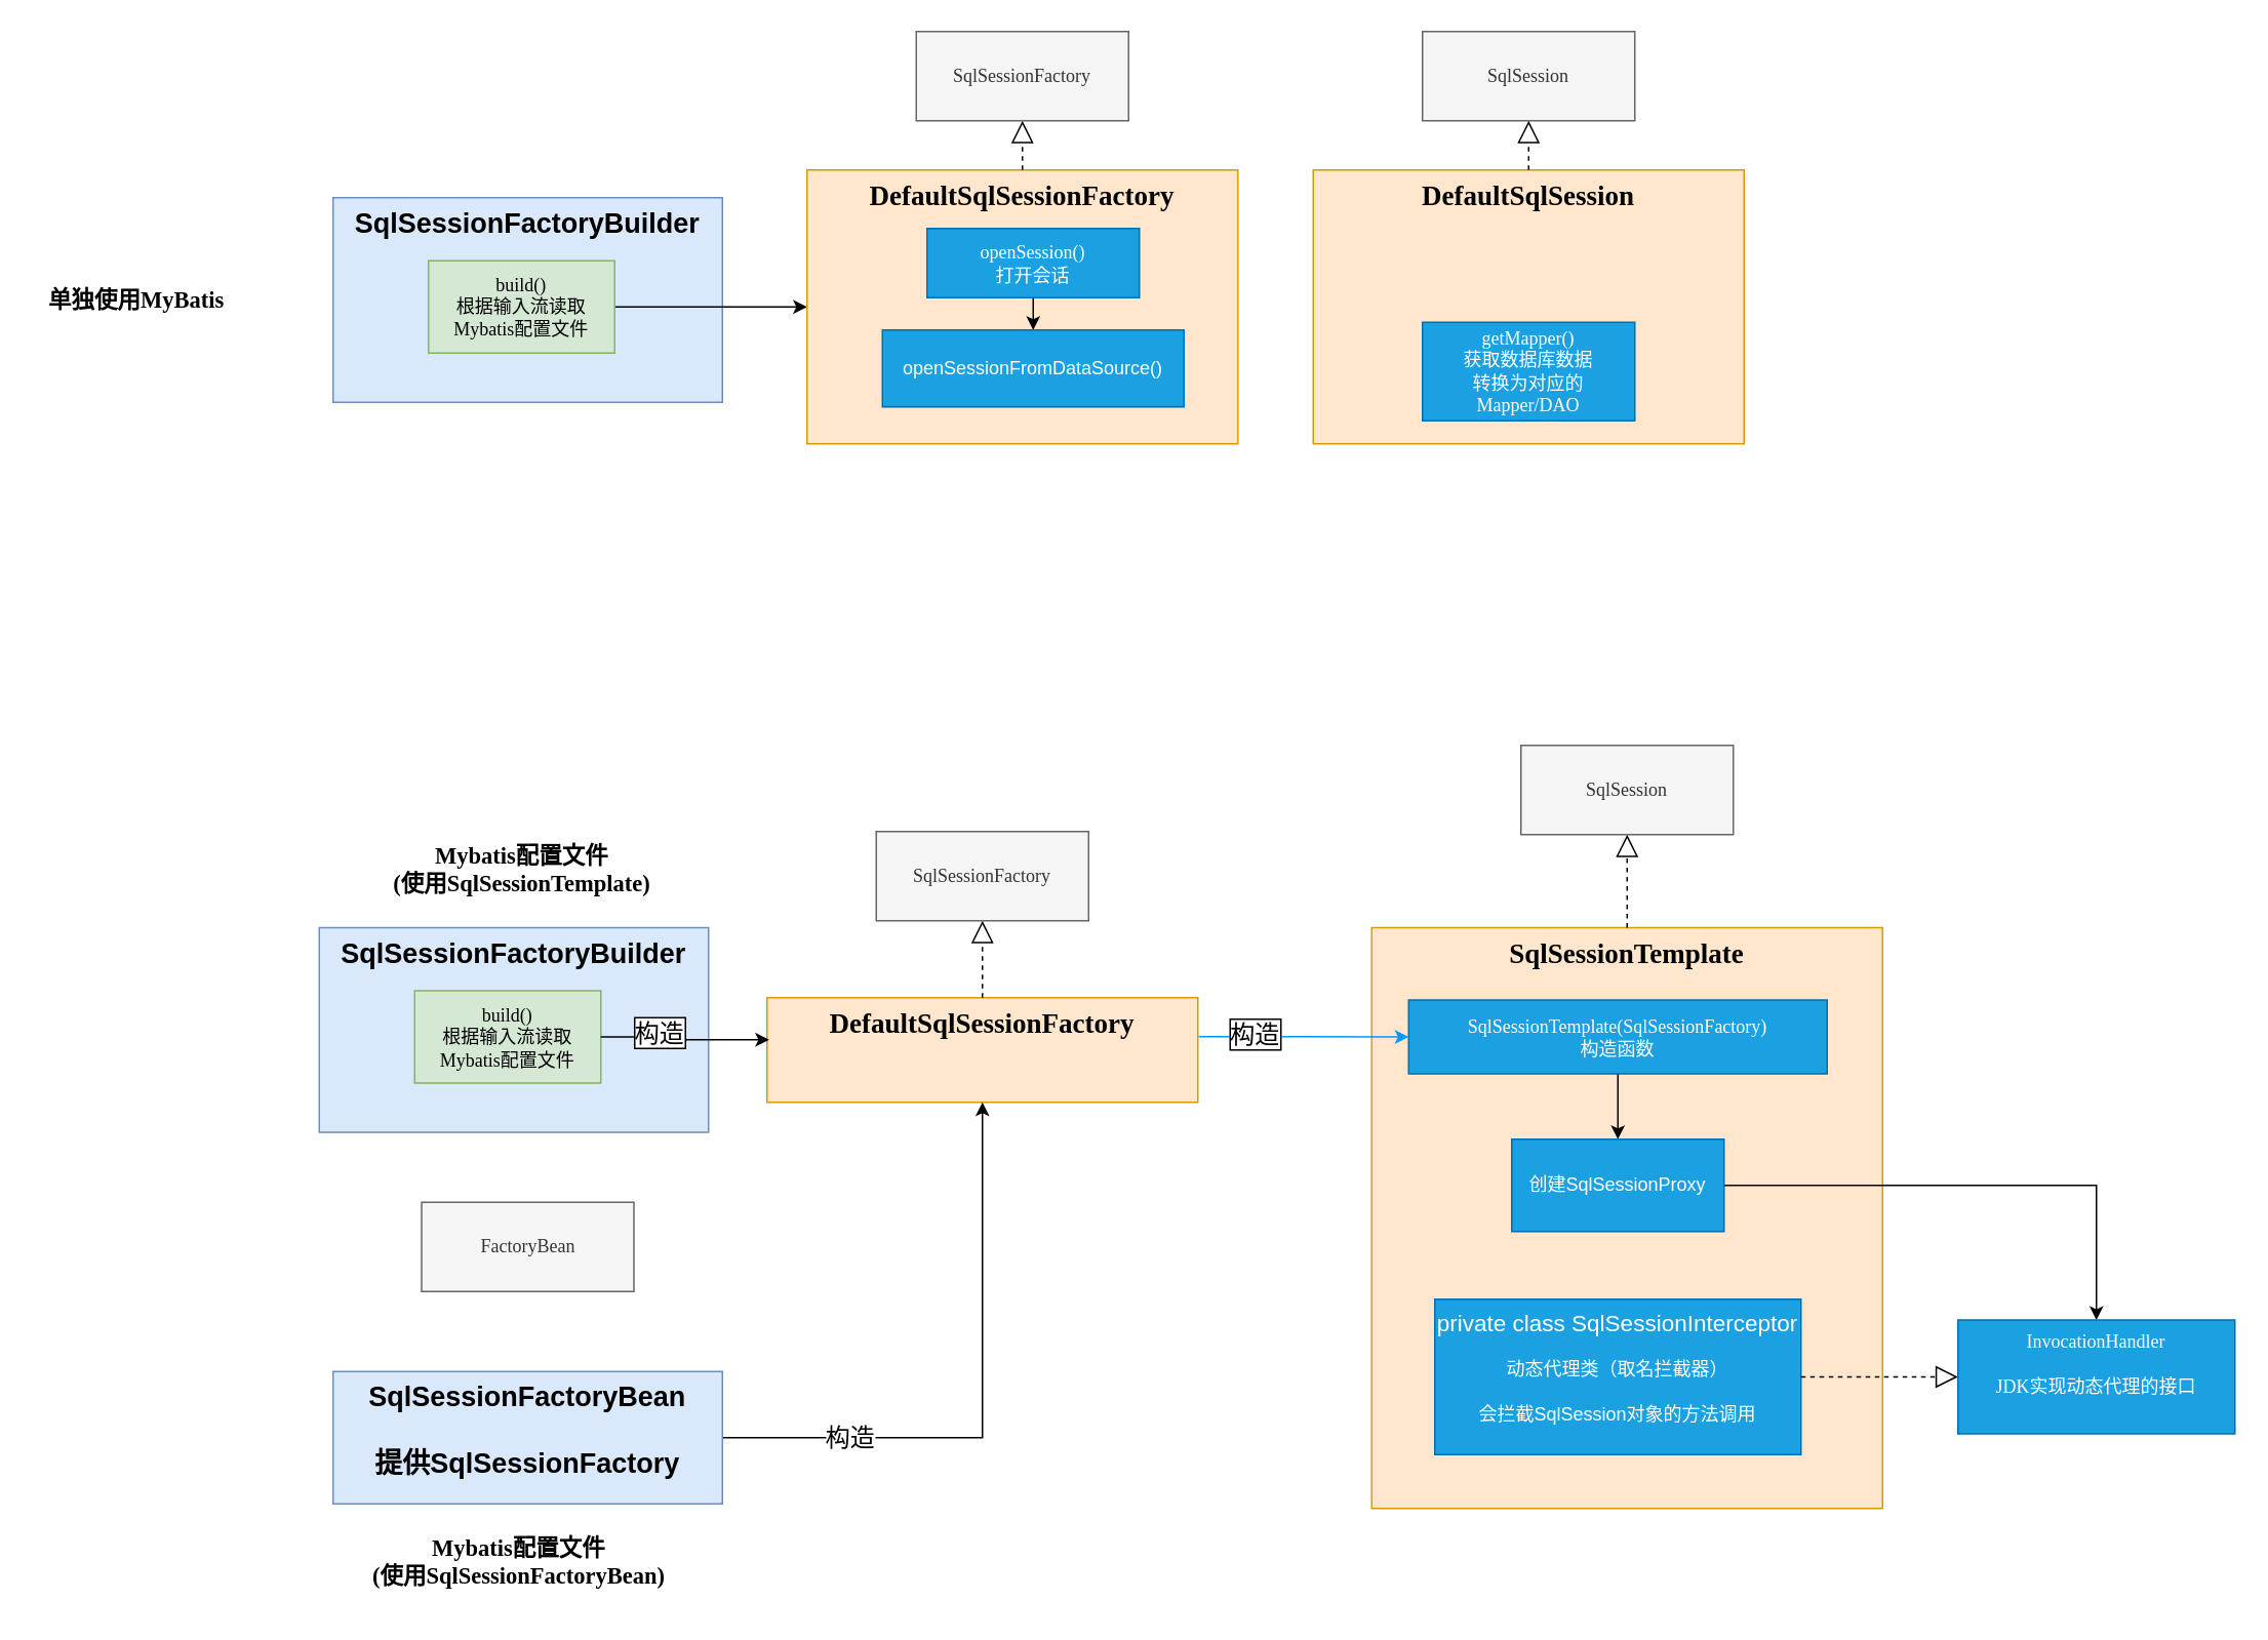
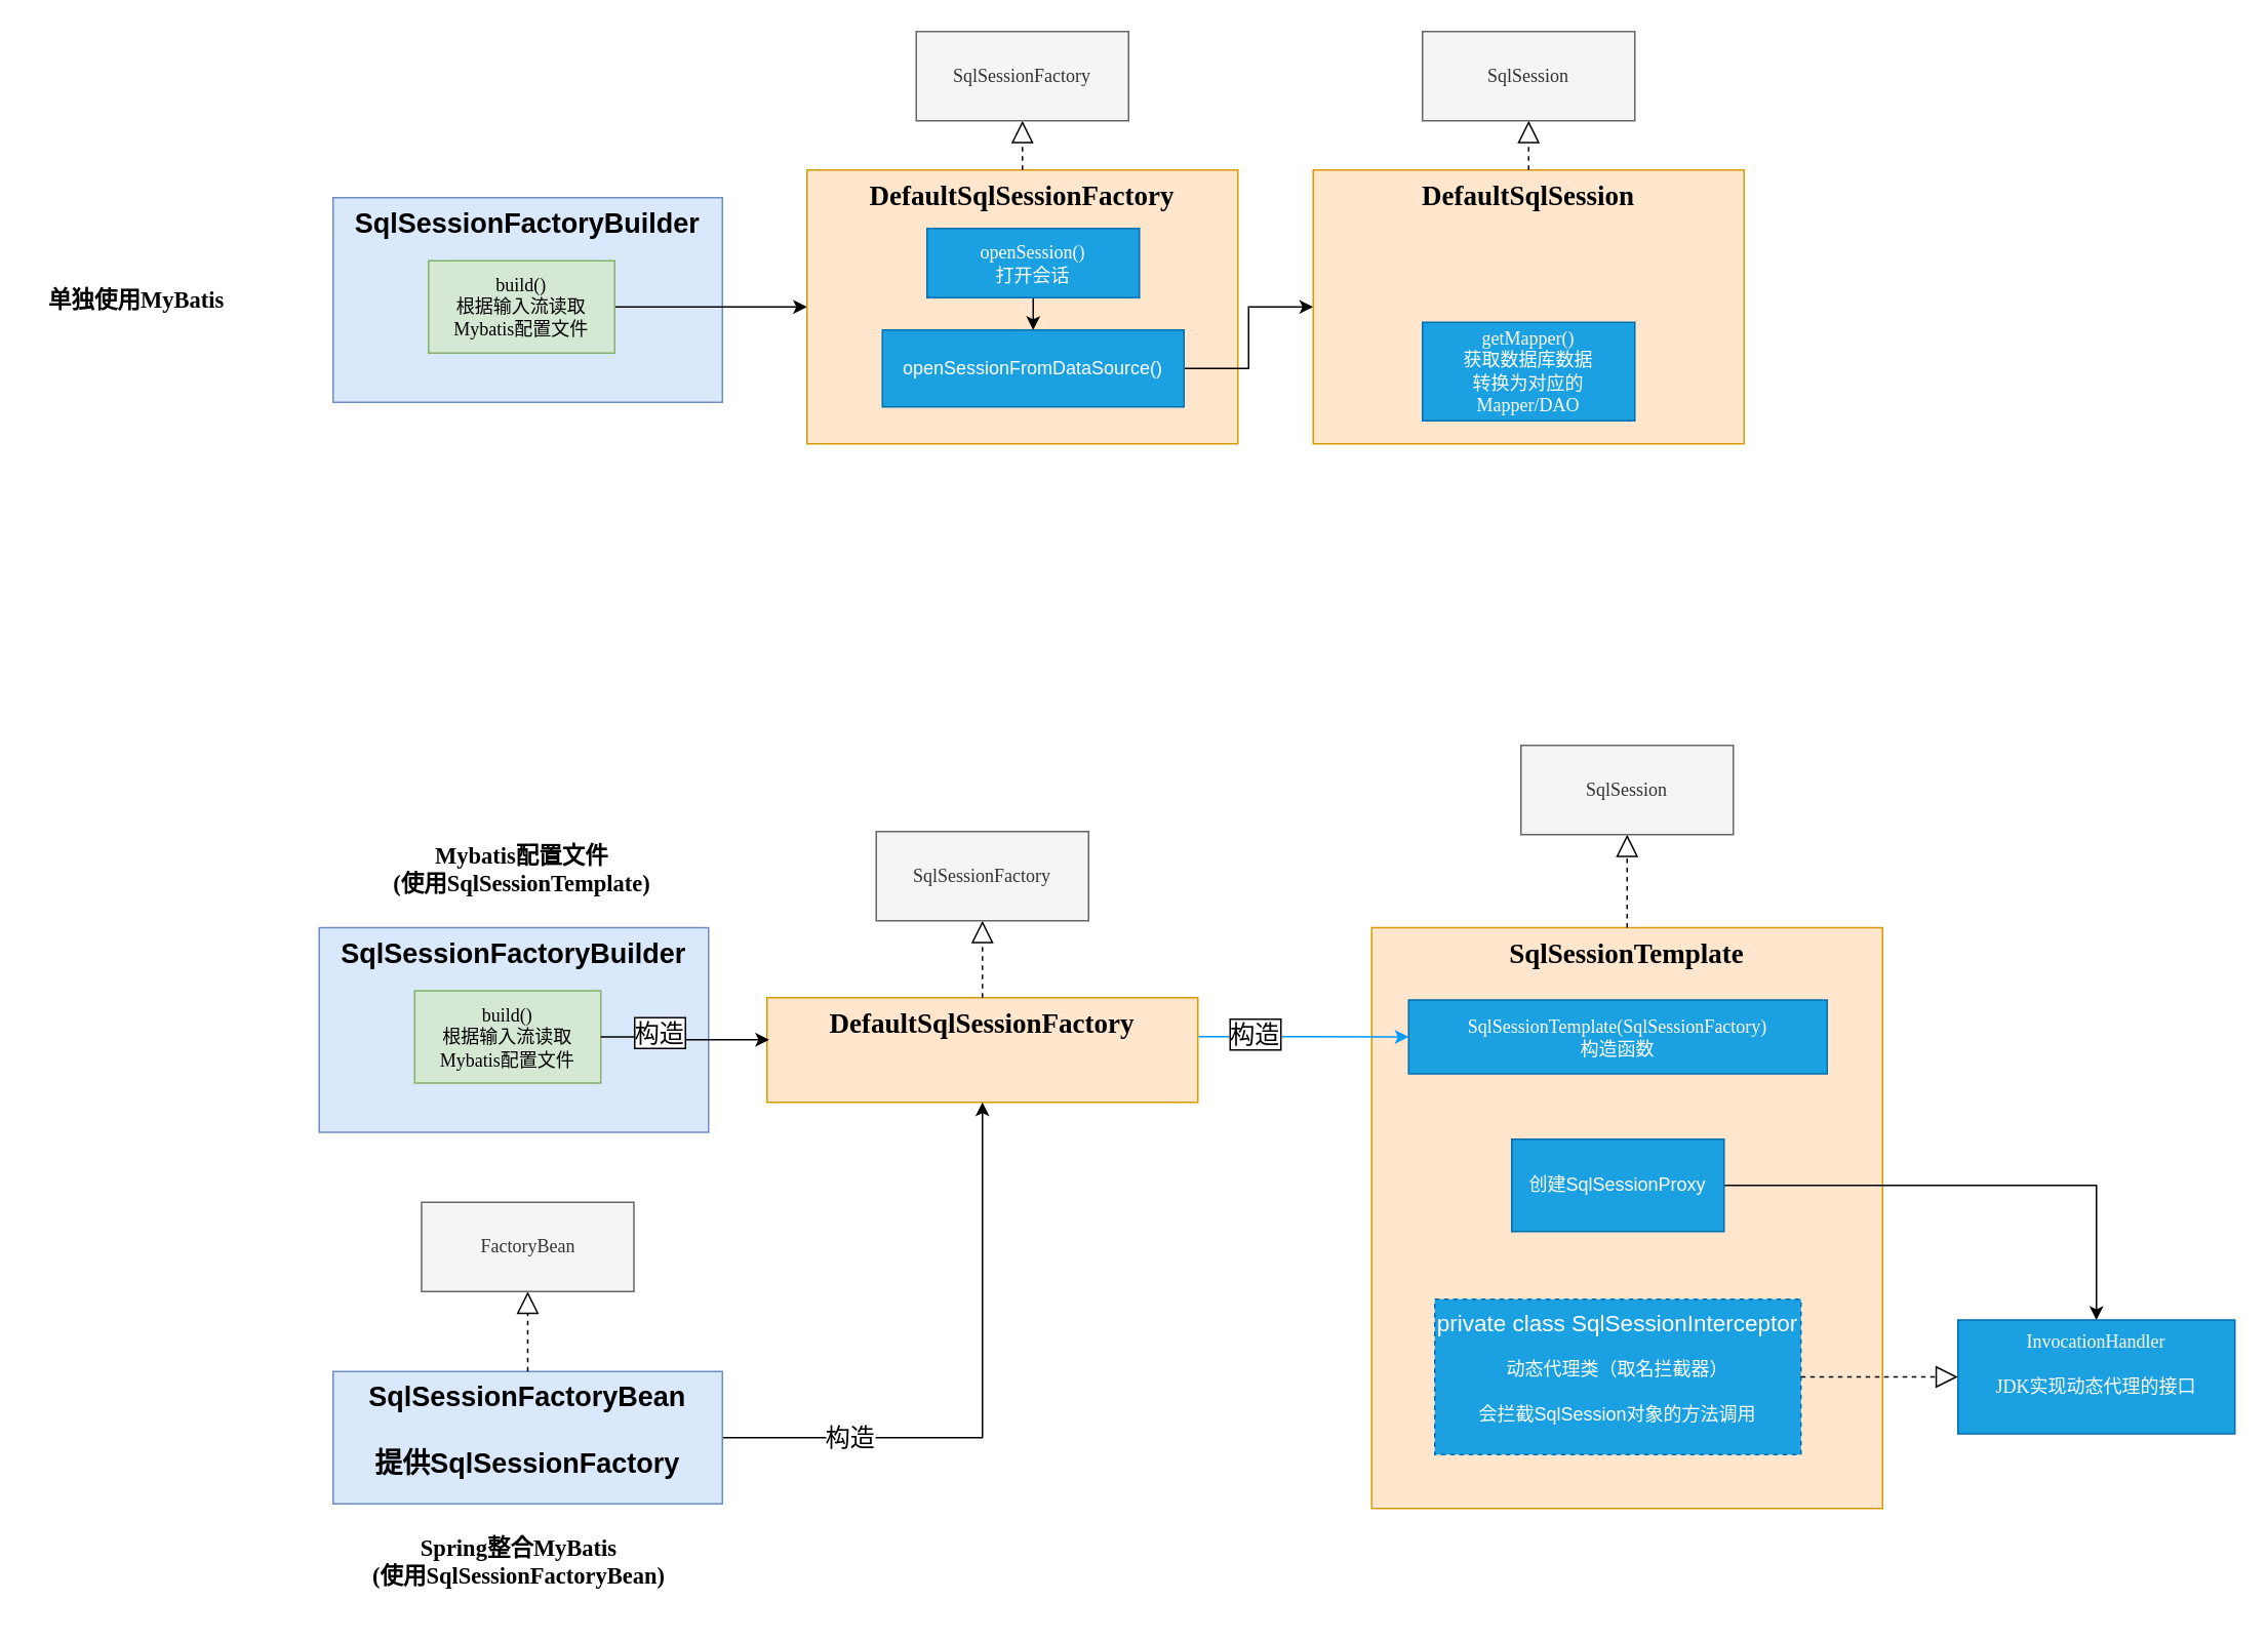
+ <mxCell id="10" style="edgeStyle=orthogonalEdgeStyle;rounded=0;orthogonalLoop=1;jettySize=auto;html=1;entryX=0;entryY=0.5;entryDx=0;entryDy=0;" edge="1" parent="1" source="11" target="12"><mxGeometry relative="1" as="geometry" /></mxCell>
- <mxCell id="17" value="" style="edgeStyle=orthogonalEdgeStyle;rounded=0;orthogonalLoop=1;jettySize=auto;html=1;" edge="1" parent="1" source="18" target="20"><mxGeometry relative="1" as="geometry" /></mxCell>
+ <mxCell id="41" value="" style="endArrow=block;dashed=1;endFill=0;endSize=12;html=1;rounded=0;exitX=0.5;exitY=0;exitDx=0;exitDy=0;entryX=0.5;entryY=1;entryDx=0;entryDy=0;" edge="1" parent="1" target="42" source="40"><mxGeometry width="160" relative="1" as="geometry"><mxPoint x="354" y="816" as="sourcePoint" /><mxPoint x="385" y="692" as="targetPoint" /></mxGeometry></mxCell>
- <mxCell id="22" value="&lt;font style=&quot;font-size: 15px;&quot;&gt;private class SqlSessionInterceptor&lt;/font&gt;&lt;div&gt;&lt;br&gt;&lt;/div&gt;&lt;div&gt;动态代理类（取名拦截器）&lt;/div&gt;&lt;div&gt;&lt;br&gt;&lt;/div&gt;&lt;div&gt;会拦截SqlSession对象的方法调用&lt;/div&gt;" style="whiteSpace=wrap;html=1;fillColor=#1ba1e2;strokeColor=#006EAF;fontColor=#ffffff;verticalAlign=top;" vertex="1" parent="1"><mxGeometry x="932" y="844" width="238" height="101" as="geometry" /></mxCell>
+ <mxCell id="22" value="&lt;font style=&quot;font-size: 15px;&quot;&gt;private class SqlSessionInterceptor&lt;/font&gt;&lt;div&gt;&lt;br&gt;&lt;/div&gt;&lt;div&gt;动态代理类（取名拦截器）&lt;/div&gt;&lt;div&gt;&lt;br&gt;&lt;/div&gt;&lt;div&gt;会拦截SqlSession对象的方法调用&lt;/div&gt;" style="whiteSpace=wrap;html=1;fillColor=#1ba1e2;strokeColor=#006EAF;fontColor=#ffffff;verticalAlign=top;dashed=1;" vertex="1" parent="1"><mxGeometry x="932" y="844" width="238" height="101" as="geometry" /></mxCell>
- <mxCell id="43" value="&lt;span style=&quot;font-family: &amp;quot;MesloLGS NF&amp;quot;; font-size: 15px; text-wrap: nowrap;&quot;&gt;Mybatis配置文件&lt;/span&gt;&lt;div&gt;&lt;font face=&quot;MesloLGS NF&quot;&gt;&lt;span style=&quot;font-size: 15px; text-wrap: nowrap;&quot;&gt;(使用SqlSessionFactoryBean)&lt;/span&gt;&lt;/font&gt;&lt;/div&gt;" style="text;html=1;align=center;verticalAlign=middle;whiteSpace=wrap;rounded=0;fontStyle=1" vertex="1" parent="1"><mxGeometry x="216" y="984" width="242" height="59.5" as="geometry" /></mxCell>
+ <mxCell id="43" value="&lt;span style=&quot;font-family: &amp;quot;MesloLGS NF&amp;quot;; font-size: 15px; text-wrap: nowrap;&quot;&gt;Spring整合MyBatis&lt;/span&gt;&lt;div&gt;&lt;font face=&quot;MesloLGS NF&quot;&gt;&lt;span style=&quot;font-size: 15px; text-wrap: nowrap;&quot;&gt;(使用SqlSessionFactoryBean)&lt;/span&gt;&lt;/font&gt;&lt;/div&gt;" style="text;html=1;align=center;verticalAlign=middle;whiteSpace=wrap;rounded=0;fontStyle=1" vertex="1" parent="1"><mxGeometry x="216" y="984" width="242" height="59.5" as="geometry" /></mxCell>
